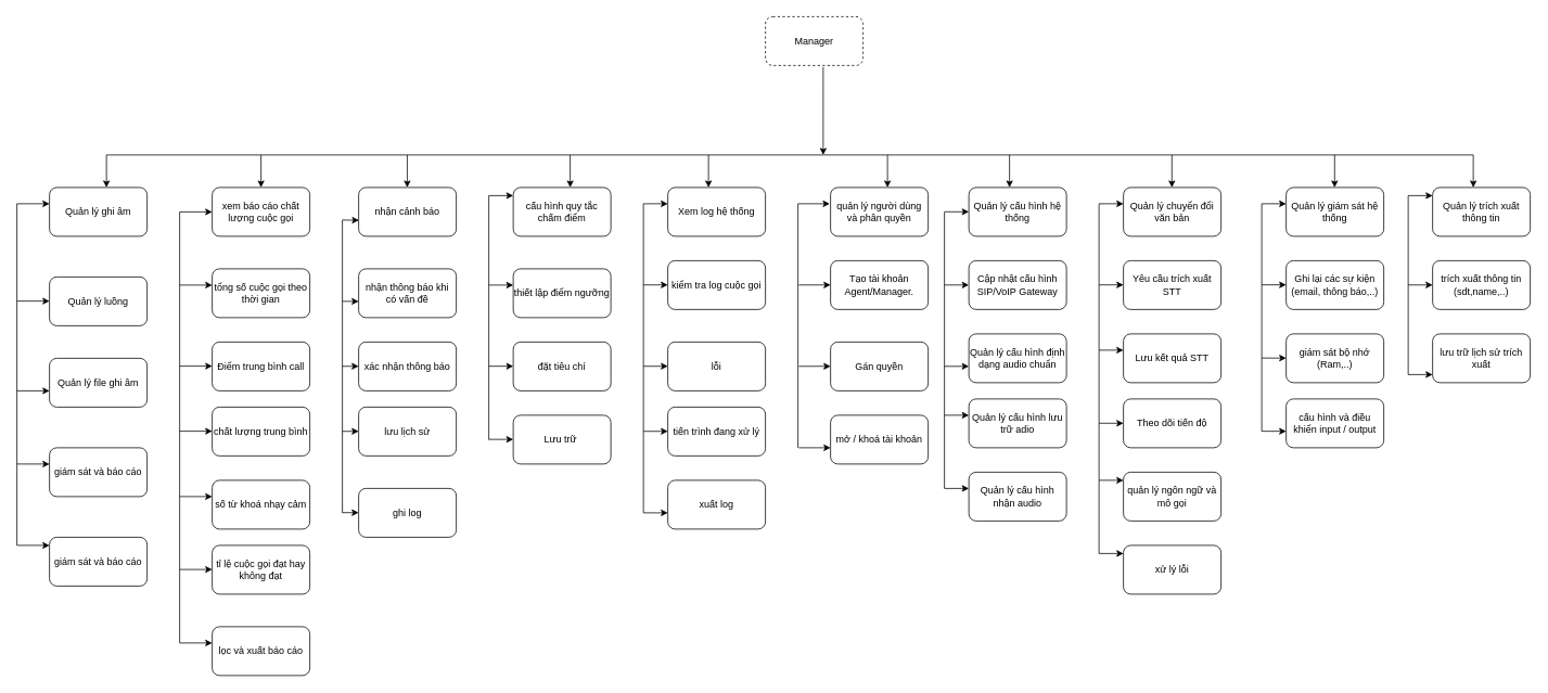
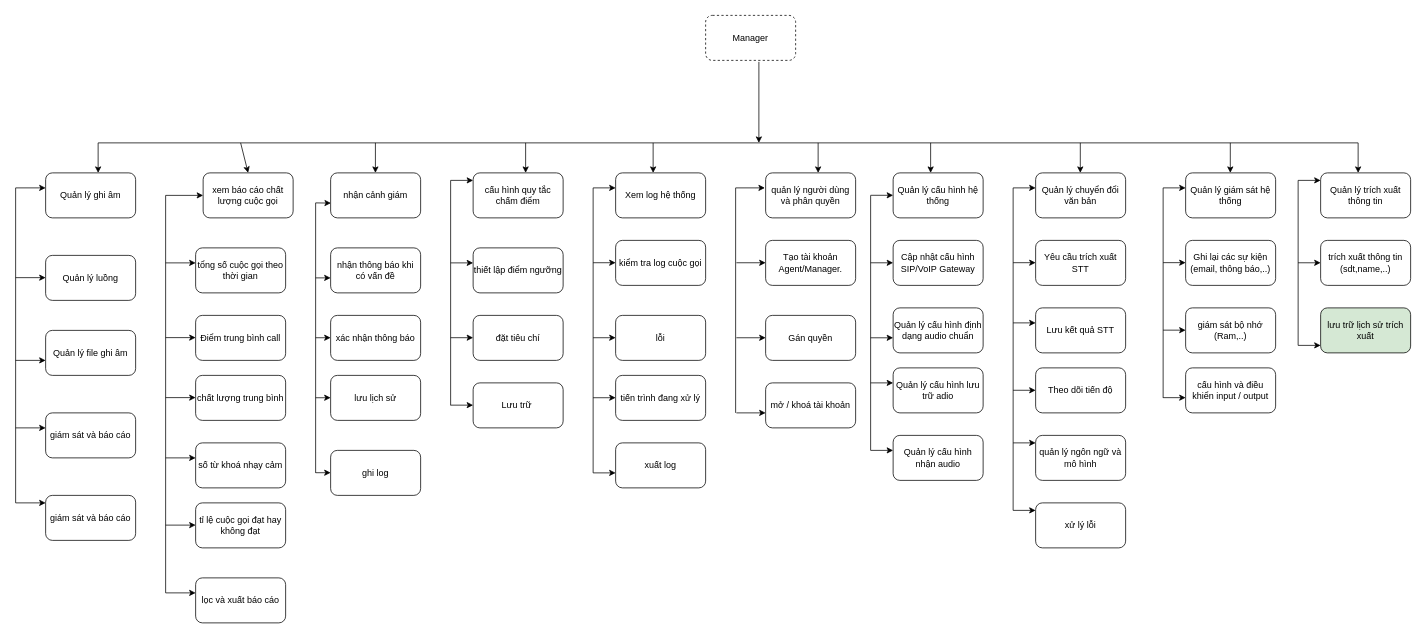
- <mxCell id="3" value="xem báo cáo chất lượng cuộc gọi" style="rounded=1;whiteSpace=wrap;html=1;" vertex="1" parent="1"><mxGeometry x="260" y="230" width="120" height="60" as="geometry" /></mxCell>
+ <mxCell id="3" value="xem báo cáo chất lượng cuộc gọi" style="rounded=1;whiteSpace=wrap;html=1;" vertex="1" parent="1"><mxGeometry x="270" y="230" width="120" height="60" as="geometry" /></mxCell>
- <mxCell id="4" value="nhận cảnh báo" style="rounded=1;whiteSpace=wrap;html=1;" vertex="1" parent="1"><mxGeometry x="440" y="230" width="120" height="60" as="geometry" /></mxCell>
+ <mxCell id="4" value="nhận cảnh giám" style="rounded=1;whiteSpace=wrap;html=1;" vertex="1" parent="1"><mxGeometry x="440" y="230" width="120" height="60" as="geometry" /></mxCell>
- <mxCell id="103" value="lưu trữ lịch sử trích xuất" style="rounded=1;whiteSpace=wrap;html=1;" vertex="1" parent="1"><mxGeometry x="1760" y="410" width="120" height="60" as="geometry" /></mxCell>
+ <mxCell id="103" value="lưu trữ lịch sử trích xuất" style="rounded=1;whiteSpace=wrap;html=1;fillColor=#d5e8d4;" vertex="1" parent="1"><mxGeometry x="1760" y="410" width="120" height="60" as="geometry" /></mxCell>
- <mxCell id="73" value="quản lý ngôn ngữ và mô gọi" style="rounded=1;whiteSpace=wrap;html=1;" vertex="1" parent="1"><mxGeometry x="1380" y="580" width="120" height="60" as="geometry" /></mxCell>
+ <mxCell id="73" value="quản lý ngôn ngữ và mô hình" style="rounded=1;whiteSpace=wrap;html=1;" vertex="1" parent="1"><mxGeometry x="1380" y="580" width="120" height="60" as="geometry" /></mxCell>
